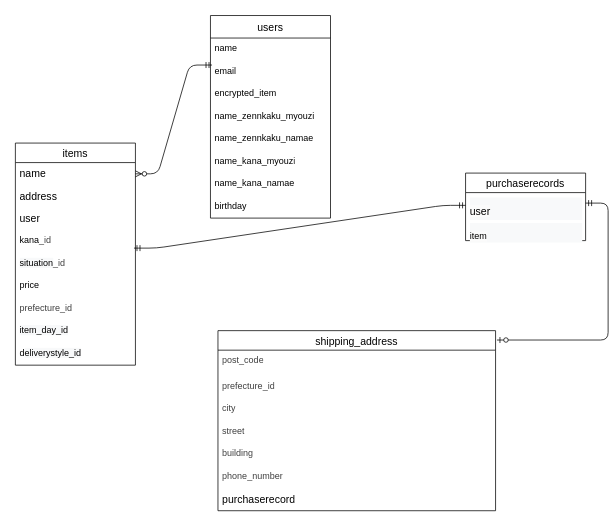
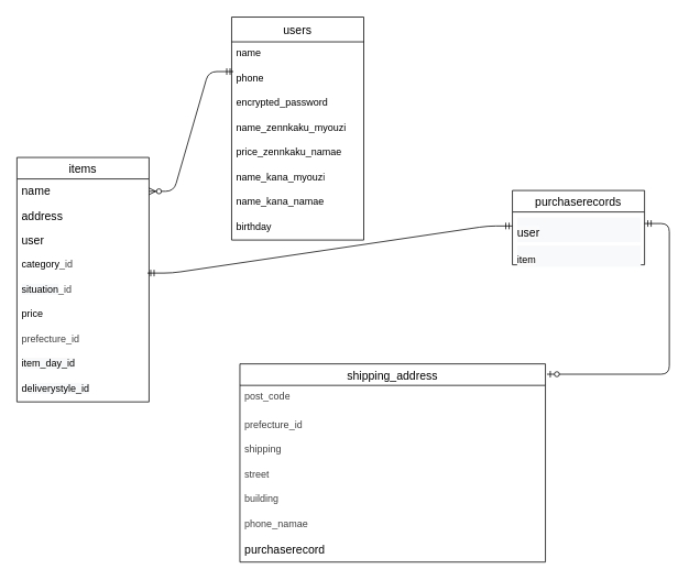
- <mxCell id="4" value="&lt;span style=&quot;color: rgb(0, 0, 0);&quot;&gt;email&lt;/span&gt;" style="text;strokeColor=none;fillColor=none;spacingLeft=4;spacingRight=4;overflow=hidden;rotatable=0;points=[[0,0.5],[1,0.5]];portConstraint=eastwest;fontSize=12;whiteSpace=wrap;html=1;" parent="2" vertex="1"><mxGeometry y="60" width="160" height="30" as="geometry" /></mxCell>
+ <mxCell id="4" value="&lt;span style=&quot;color: rgb(0, 0, 0);&quot;&gt;phone&lt;/span&gt;" style="text;strokeColor=none;fillColor=none;spacingLeft=4;spacingRight=4;overflow=hidden;rotatable=0;points=[[0,0.5],[1,0.5]];portConstraint=eastwest;fontSize=12;whiteSpace=wrap;html=1;" parent="2" vertex="1"><mxGeometry y="60" width="160" height="30" as="geometry" /></mxCell>
- <mxCell id="5" value="&lt;span style=&quot;color: rgb(0, 0, 0);&quot;&gt;encrypted_item&lt;/span&gt;" style="text;strokeColor=none;fillColor=none;spacingLeft=4;spacingRight=4;overflow=hidden;rotatable=0;points=[[0,0.5],[1,0.5]];portConstraint=eastwest;fontSize=12;whiteSpace=wrap;html=1;" parent="2" vertex="1"><mxGeometry y="90" width="160" height="30" as="geometry" /></mxCell>
+ <mxCell id="5" value="&lt;span style=&quot;color: rgb(0, 0, 0);&quot;&gt;encrypted_password&lt;/span&gt;" style="text;strokeColor=none;fillColor=none;spacingLeft=4;spacingRight=4;overflow=hidden;rotatable=0;points=[[0,0.5],[1,0.5]];portConstraint=eastwest;fontSize=12;whiteSpace=wrap;html=1;" parent="2" vertex="1"><mxGeometry y="90" width="160" height="30" as="geometry" /></mxCell>
- <mxCell id="7" value="&lt;span style=&quot;color: rgb(0, 0, 0);&quot;&gt;name_zennkaku_namae&lt;/span&gt;" style="text;strokeColor=none;fillColor=none;spacingLeft=4;spacingRight=4;overflow=hidden;rotatable=0;points=[[0,0.5],[1,0.5]];portConstraint=eastwest;fontSize=12;whiteSpace=wrap;html=1;" parent="2" vertex="1"><mxGeometry y="150" width="160" height="30" as="geometry" /></mxCell>
+ <mxCell id="7" value="&lt;span style=&quot;color: rgb(0, 0, 0);&quot;&gt;price_zennkaku_namae&lt;/span&gt;" style="text;strokeColor=none;fillColor=none;spacingLeft=4;spacingRight=4;overflow=hidden;rotatable=0;points=[[0,0.5],[1,0.5]];portConstraint=eastwest;fontSize=12;whiteSpace=wrap;html=1;" parent="2" vertex="1"><mxGeometry y="150" width="160" height="30" as="geometry" /></mxCell>
- <mxCell id="15" value="kana&lt;span style=&quot;color: rgb(63, 63, 63);&quot;&gt;_id&lt;/span&gt;" style="text;strokeColor=none;fillColor=none;spacingLeft=4;spacingRight=4;overflow=hidden;rotatable=0;points=[[0,0.5],[1,0.5]];portConstraint=eastwest;fontSize=12;whiteSpace=wrap;html=1;" parent="11" vertex="1"><mxGeometry y="116" width="160" height="30" as="geometry" /></mxCell>
+ <mxCell id="15" value="category&lt;span style=&quot;color: rgb(63, 63, 63);&quot;&gt;_id&lt;/span&gt;" style="text;strokeColor=none;fillColor=none;spacingLeft=4;spacingRight=4;overflow=hidden;rotatable=0;points=[[0,0.5],[1,0.5]];portConstraint=eastwest;fontSize=12;whiteSpace=wrap;html=1;" parent="11" vertex="1"><mxGeometry y="116" width="160" height="30" as="geometry" /></mxCell>
- <mxCell id="27" value="&lt;span style=&quot;color: rgb(63, 63, 63);&quot;&gt;city&lt;/span&gt;" style="text;strokeColor=none;fillColor=none;spacingLeft=4;spacingRight=4;overflow=hidden;rotatable=0;points=[[0,0.5],[1,0.5]];portConstraint=eastwest;fontSize=12;whiteSpace=wrap;html=1;" parent="24" vertex="1"><mxGeometry y="90" width="370" height="30" as="geometry" /></mxCell>
+ <mxCell id="27" value="&lt;span style=&quot;color: rgb(63, 63, 63);&quot;&gt;shipping&lt;/span&gt;" style="text;strokeColor=none;fillColor=none;spacingLeft=4;spacingRight=4;overflow=hidden;rotatable=0;points=[[0,0.5],[1,0.5]];portConstraint=eastwest;fontSize=12;whiteSpace=wrap;html=1;" parent="24" vertex="1"><mxGeometry y="90" width="370" height="30" as="geometry" /></mxCell>
- <mxCell id="30" value="&lt;span style=&quot;scrollbar-color: light-dark(#e2e2e2, #4b4b4b)&lt;br/&gt;&#09;&#09;&#09;&#09;&#09;light-dark(#fbfbfb, var(--dark-panel-color)); color: rgb(63, 63, 63);&quot;&gt;phone_number&lt;/span&gt;" style="text;strokeColor=none;fillColor=none;spacingLeft=4;spacingRight=4;overflow=hidden;rotatable=0;points=[[0,0.5],[1,0.5]];portConstraint=eastwest;fontSize=12;whiteSpace=wrap;html=1;" parent="24" vertex="1"><mxGeometry y="180" width="370" height="30" as="geometry" /></mxCell>
+ <mxCell id="30" value="&lt;span style=&quot;scrollbar-color: light-dark(#e2e2e2, #4b4b4b)&lt;br/&gt;&#09;&#09;&#09;&#09;&#09;light-dark(#fbfbfb, var(--dark-panel-color)); color: rgb(63, 63, 63);&quot;&gt;phone_namae&lt;/span&gt;" style="text;strokeColor=none;fillColor=none;spacingLeft=4;spacingRight=4;overflow=hidden;rotatable=0;points=[[0,0.5],[1,0.5]];portConstraint=eastwest;fontSize=12;whiteSpace=wrap;html=1;" parent="24" vertex="1"><mxGeometry y="180" width="370" height="30" as="geometry" /></mxCell>
